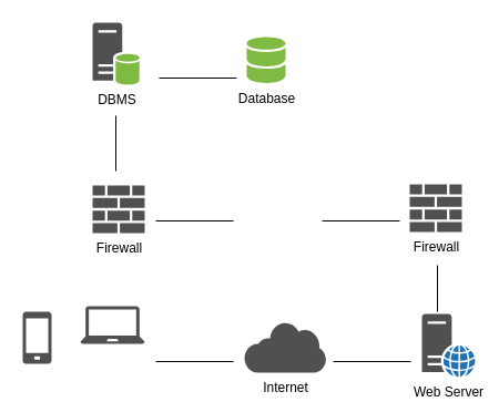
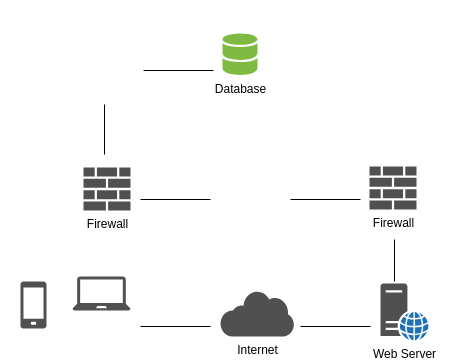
- <mxCell id="3" value="DBMS" style="pointerEvents=1;shadow=0;dashed=0;html=1;strokeColor=none;fillColor=#505050;labelPosition=center;verticalLabelPosition=bottom;verticalAlign=top;outlineConnect=0;align=center;shape=mxgraph.office.servers.database_server_green;" vertex="1" parent="1"><mxGeometry x="83" y="20" width="43" height="56" as="geometry" /></mxCell>
